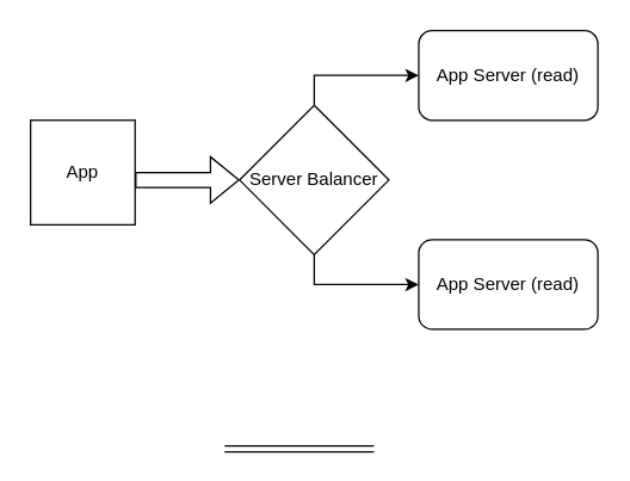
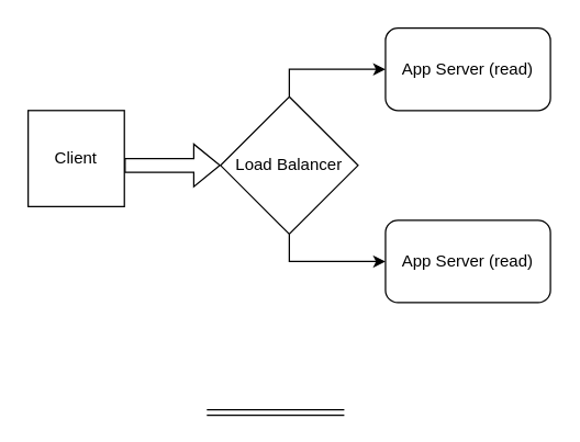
- <mxCell id="2" value="App" style="whiteSpace=wrap;html=1;aspect=fixed;" vertex="1" parent="1"><mxGeometry x="20" y="80" width="70" height="70" as="geometry" /></mxCell>
+ <mxCell id="2" value="Client" style="whiteSpace=wrap;html=1;aspect=fixed;" vertex="1" parent="1"><mxGeometry x="20" y="80" width="70" height="70" as="geometry" /></mxCell>
- <mxCell id="4" value="Server Balancer" style="rhombus;whiteSpace=wrap;html=1;" vertex="1" parent="1"><mxGeometry x="160" y="70" width="100" height="100" as="geometry" /></mxCell>
+ <mxCell id="4" value="Load Balancer" style="rhombus;whiteSpace=wrap;html=1;" vertex="1" parent="1"><mxGeometry x="160" y="70" width="100" height="100" as="geometry" /></mxCell>
